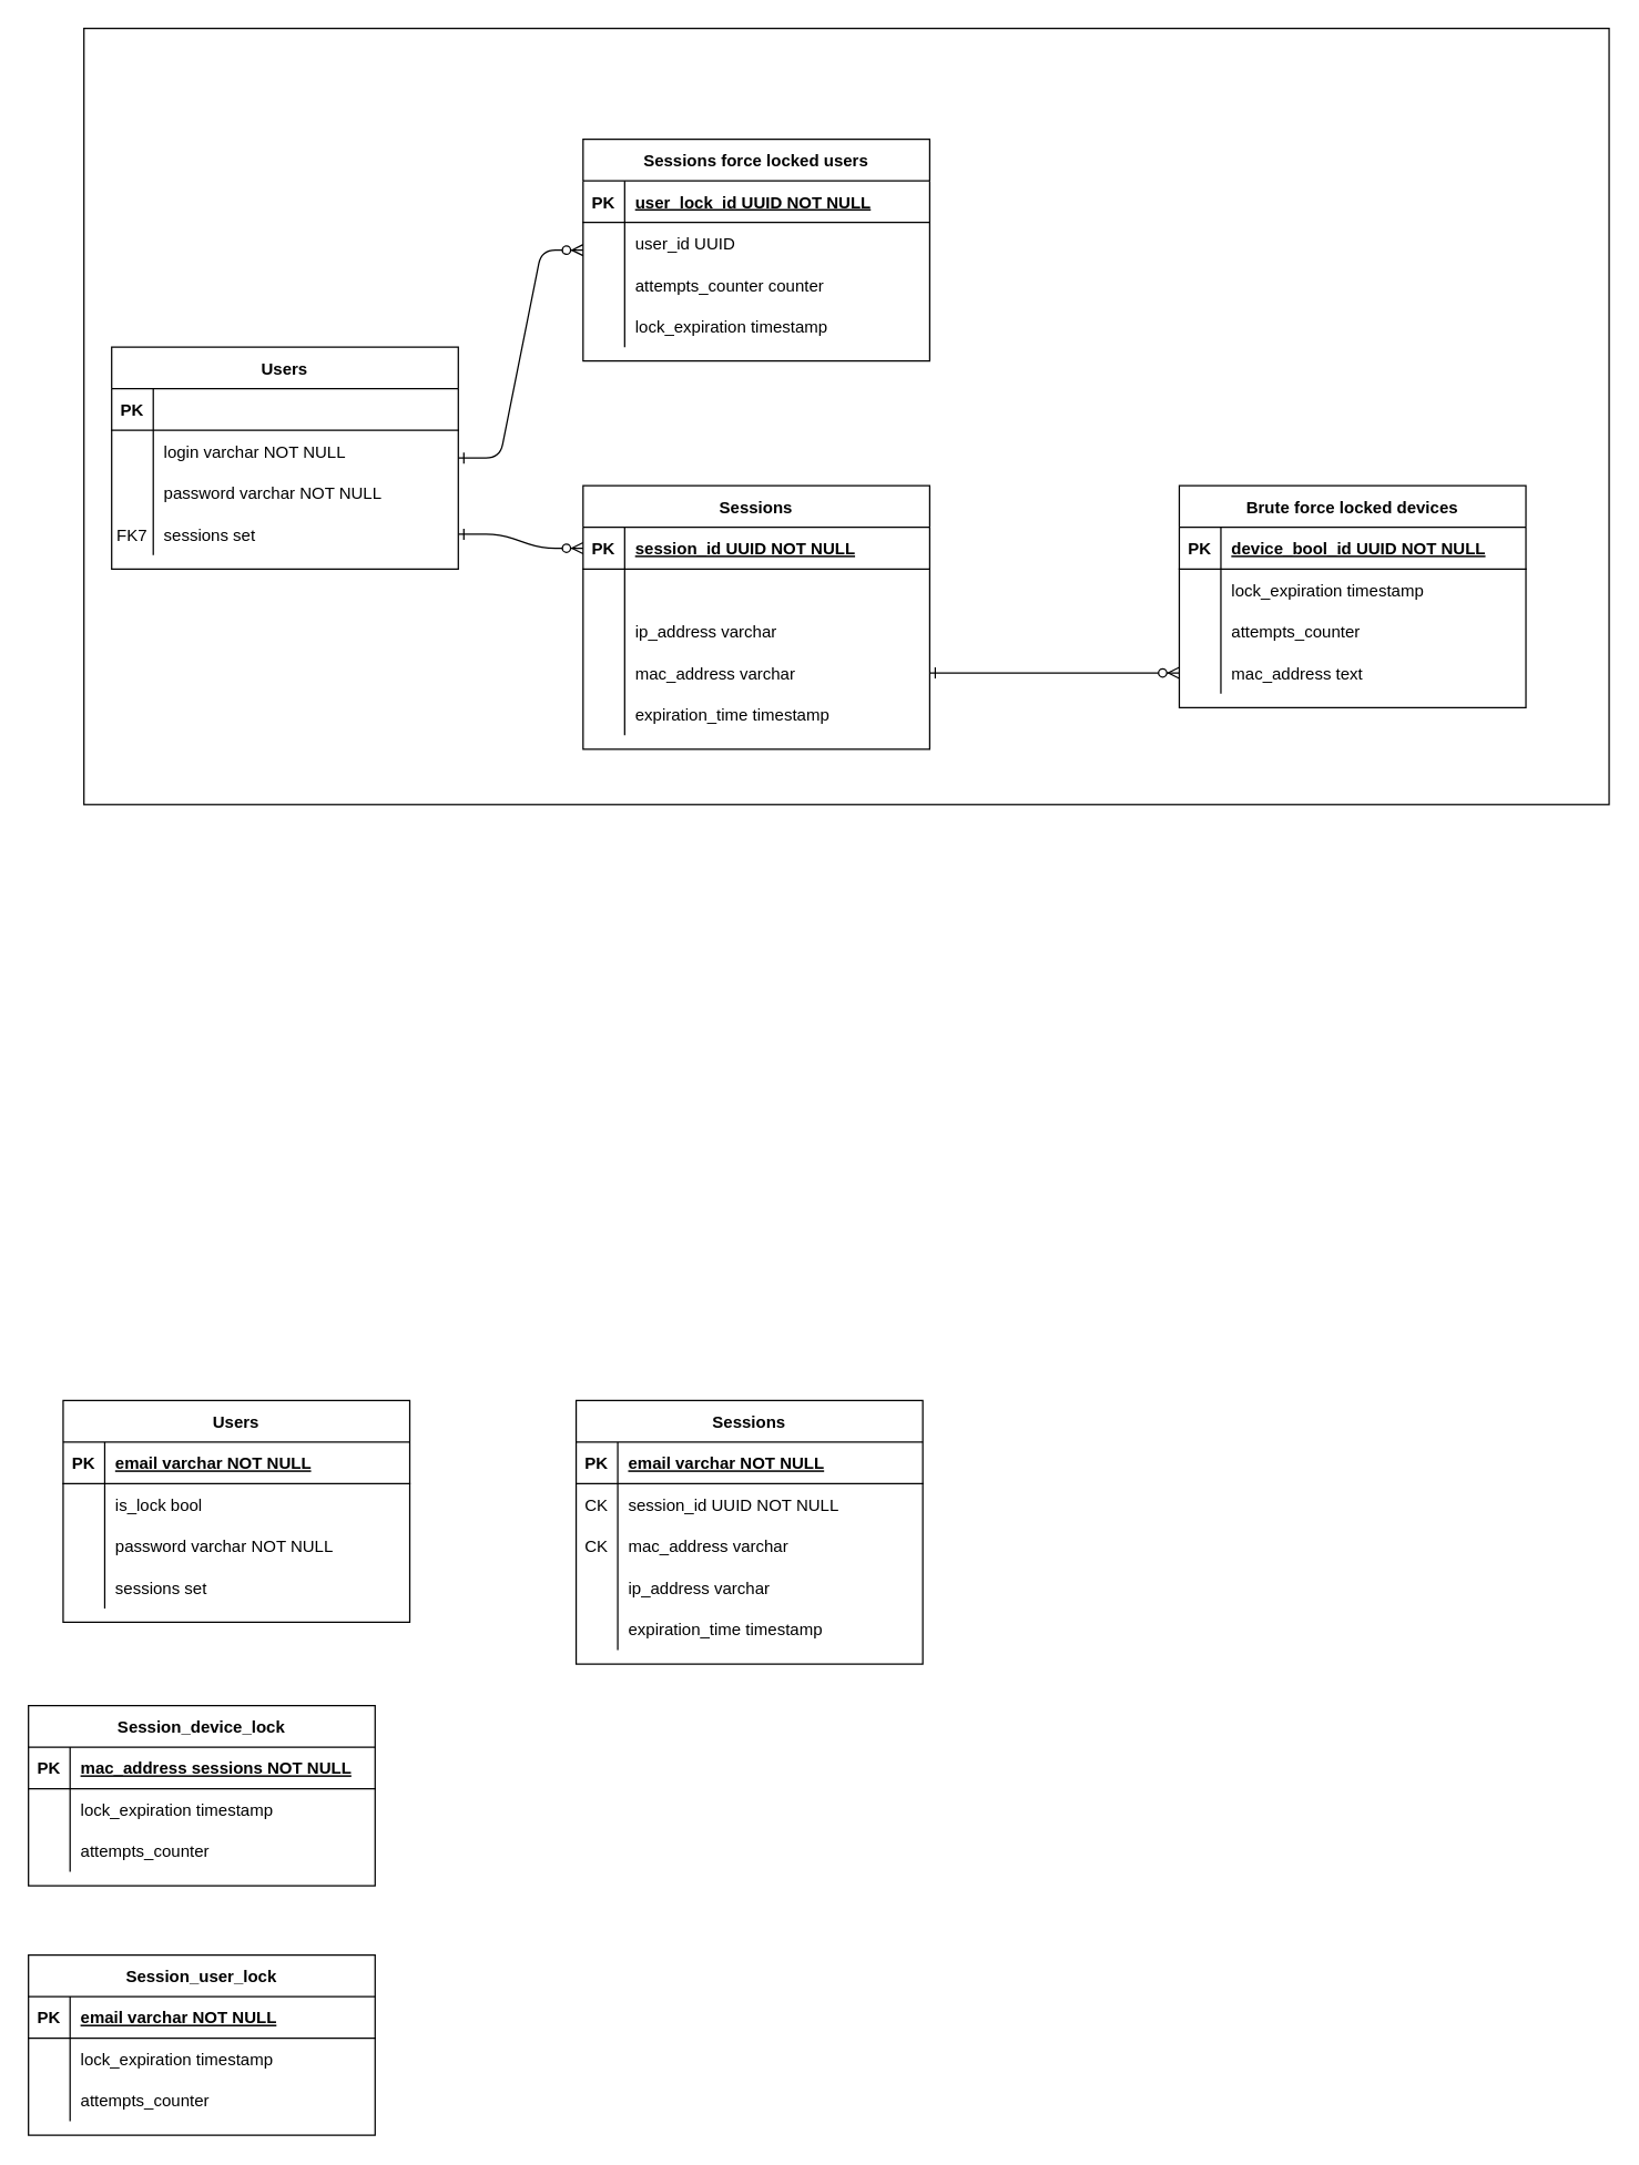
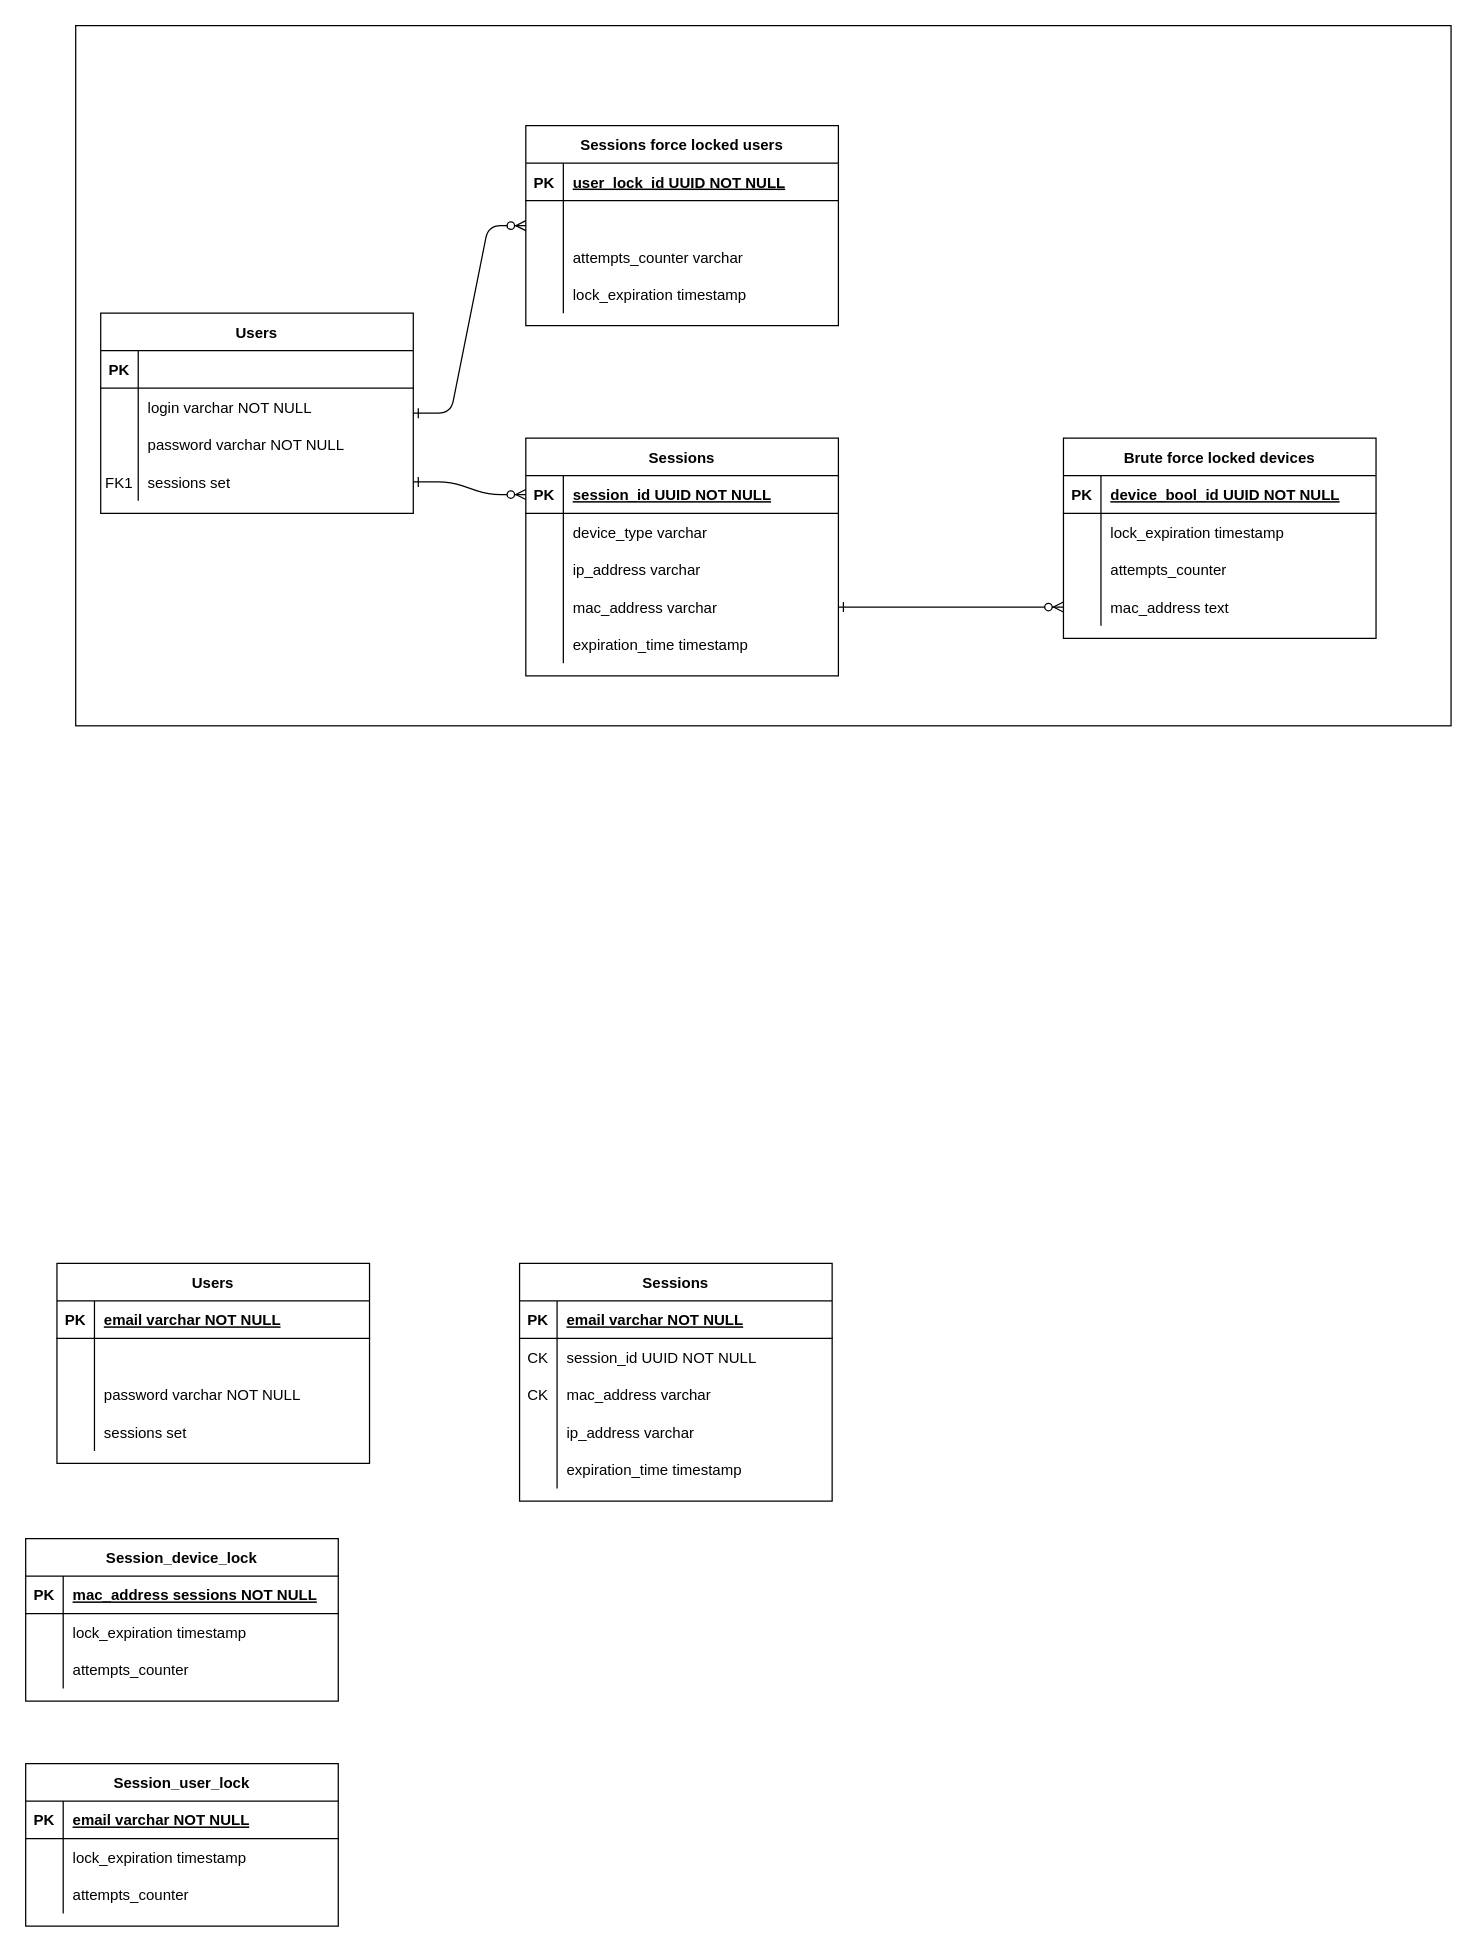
- <mxCell id="50" value="user_id UUID" style="shape=partialRectangle;overflow=hidden;connectable=0;fillColor=none;top=0;left=0;bottom=0;right=0;align=left;spacingLeft=6;" parent="48" vertex="1"><mxGeometry x="30" width="220" height="30" as="geometry"><mxRectangle width="220" height="30" as="alternateBounds" /></mxGeometry></mxCell>
- <mxCell id="53" value="attempts_counter counter" style="shape=partialRectangle;overflow=hidden;connectable=0;fillColor=none;top=0;left=0;bottom=0;right=0;align=left;spacingLeft=6;" parent="51" vertex="1"><mxGeometry x="30" width="220" height="30" as="geometry"><mxRectangle width="220" height="30" as="alternateBounds" /></mxGeometry></mxCell>
+ <mxCell id="53" value="attempts_counter varchar" style="shape=partialRectangle;overflow=hidden;connectable=0;fillColor=none;top=0;left=0;bottom=0;right=0;align=left;spacingLeft=6;" parent="51" vertex="1"><mxGeometry x="30" width="220" height="30" as="geometry"><mxRectangle width="220" height="30" as="alternateBounds" /></mxGeometry></mxCell>
- <mxCell id="13" value="FK7" style="shape=partialRectangle;overflow=hidden;connectable=0;fillColor=none;top=0;left=0;bottom=0;right=0;" parent="12" vertex="1"><mxGeometry width="30" height="30" as="geometry"><mxRectangle width="30" height="30" as="alternateBounds" /></mxGeometry></mxCell>
+ <mxCell id="13" value="FK1" style="shape=partialRectangle;overflow=hidden;connectable=0;fillColor=none;top=0;left=0;bottom=0;right=0;" parent="12" vertex="1"><mxGeometry width="30" height="30" as="geometry"><mxRectangle width="30" height="30" as="alternateBounds" /></mxGeometry></mxCell>
+ <mxCell id="21" value="device_type varchar" style="shape=partialRectangle;overflow=hidden;connectable=0;fillColor=none;top=0;left=0;bottom=0;right=0;align=left;spacingLeft=6;" parent="19" vertex="1"><mxGeometry x="30" width="220" height="30" as="geometry"><mxRectangle width="220" height="30" as="alternateBounds" /></mxGeometry></mxCell>
- <mxCell id="66" value="is_lock bool" style="shape=partialRectangle;overflow=hidden;connectable=0;fillColor=none;top=0;left=0;bottom=0;right=0;align=left;spacingLeft=6;" vertex="1" parent="64"><mxGeometry x="30" width="220" height="30" as="geometry"><mxRectangle width="220" height="30" as="alternateBounds" /></mxGeometry></mxCell>
